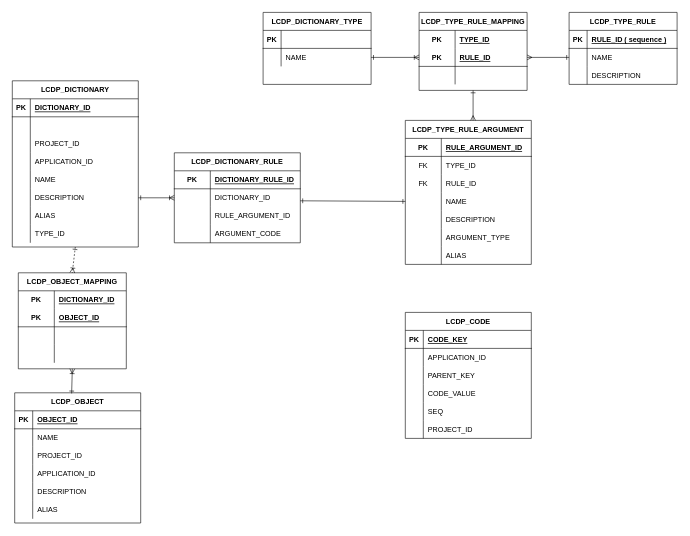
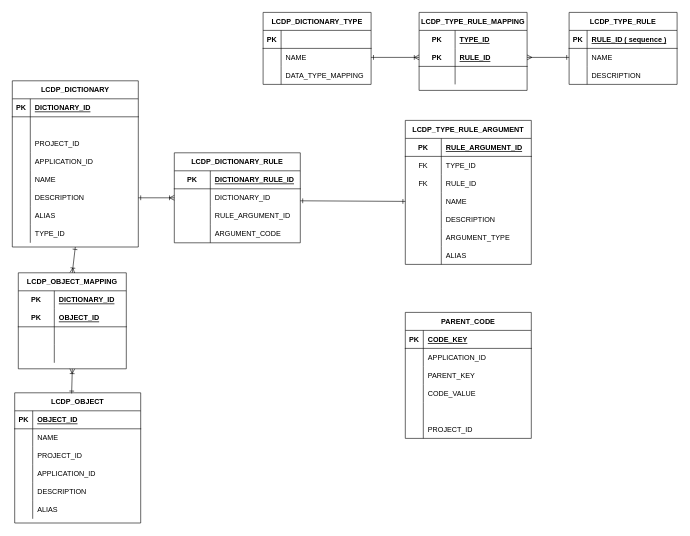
+ <mxCell id="34" value="DATA_TYPE_MAPPING" style="shape=partialRectangle;connectable=0;fillColor=none;top=0;left=0;bottom=0;right=0;align=left;spacingLeft=6;overflow=hidden;" vertex="1" parent="32"><mxGeometry x="30" width="150" height="30" as="geometry" /></mxCell>
- <mxCell id="130" value="" style="endArrow=ERmany;startArrow=ERone;endFill=0;startFill=0;entryX=0.538;entryY=0;entryDx=0;entryDy=0;entryPerimeter=0;exitX=0.5;exitY=1;exitDx=0;exitDy=0;" edge="1" parent="1" source="45" target="108"><mxGeometry width="100" height="100" relative="1" as="geometry"><mxPoint x="796" y="140" as="sourcePoint" /><mxPoint x="818" y="160" as="targetPoint" /></mxGeometry></mxCell>
- <mxCell id="147" value="" style="endArrow=ERoneToMany;startArrow=ERone;endFill=0;startFill=0;exitX=0.5;exitY=1;exitDx=0;exitDy=0;entryX=0.5;entryY=0;entryDx=0;entryDy=0;dashed=1;" edge="1" parent="1" source="2" target="95"><mxGeometry width="100" height="100" relative="1" as="geometry"><mxPoint x="280" y="604" as="sourcePoint" /><mxPoint x="170" y="434" as="targetPoint" /></mxGeometry></mxCell>
+ <mxCell id="147" value="" style="endArrow=ERoneToMany;startArrow=ERone;endFill=0;startFill=0;exitX=0.5;exitY=1;exitDx=0;exitDy=0;entryX=0.5;entryY=0;entryDx=0;entryDy=0;" edge="1" parent="1" source="2" target="95"><mxGeometry width="100" height="100" relative="1" as="geometry"><mxPoint x="280" y="604" as="sourcePoint" /><mxPoint x="170" y="434" as="targetPoint" /></mxGeometry></mxCell>
- <mxCell id="57" value="LCDP_CODE" style="shape=table;startSize=30;container=1;collapsible=1;childLayout=tableLayout;fixedRows=1;rowLines=0;fontStyle=1;align=center;resizeLast=1;" vertex="1" parent="1"><mxGeometry x="675" y="520" width="210" height="210" as="geometry" /></mxCell>
+ <mxCell id="57" value="PARENT_CODE" style="shape=table;startSize=30;container=1;collapsible=1;childLayout=tableLayout;fixedRows=1;rowLines=0;fontStyle=1;align=center;resizeLast=1;" vertex="1" parent="1"><mxGeometry x="675" y="520" width="210" height="210" as="geometry" /></mxCell>
- <mxCell id="72" value="SEQ" style="shape=partialRectangle;overflow=hidden;connectable=0;fillColor=none;top=0;left=0;bottom=0;right=0;align=left;spacingLeft=6;" vertex="1" parent="70"><mxGeometry x="30" width="180" height="30" as="geometry" /></mxCell>
